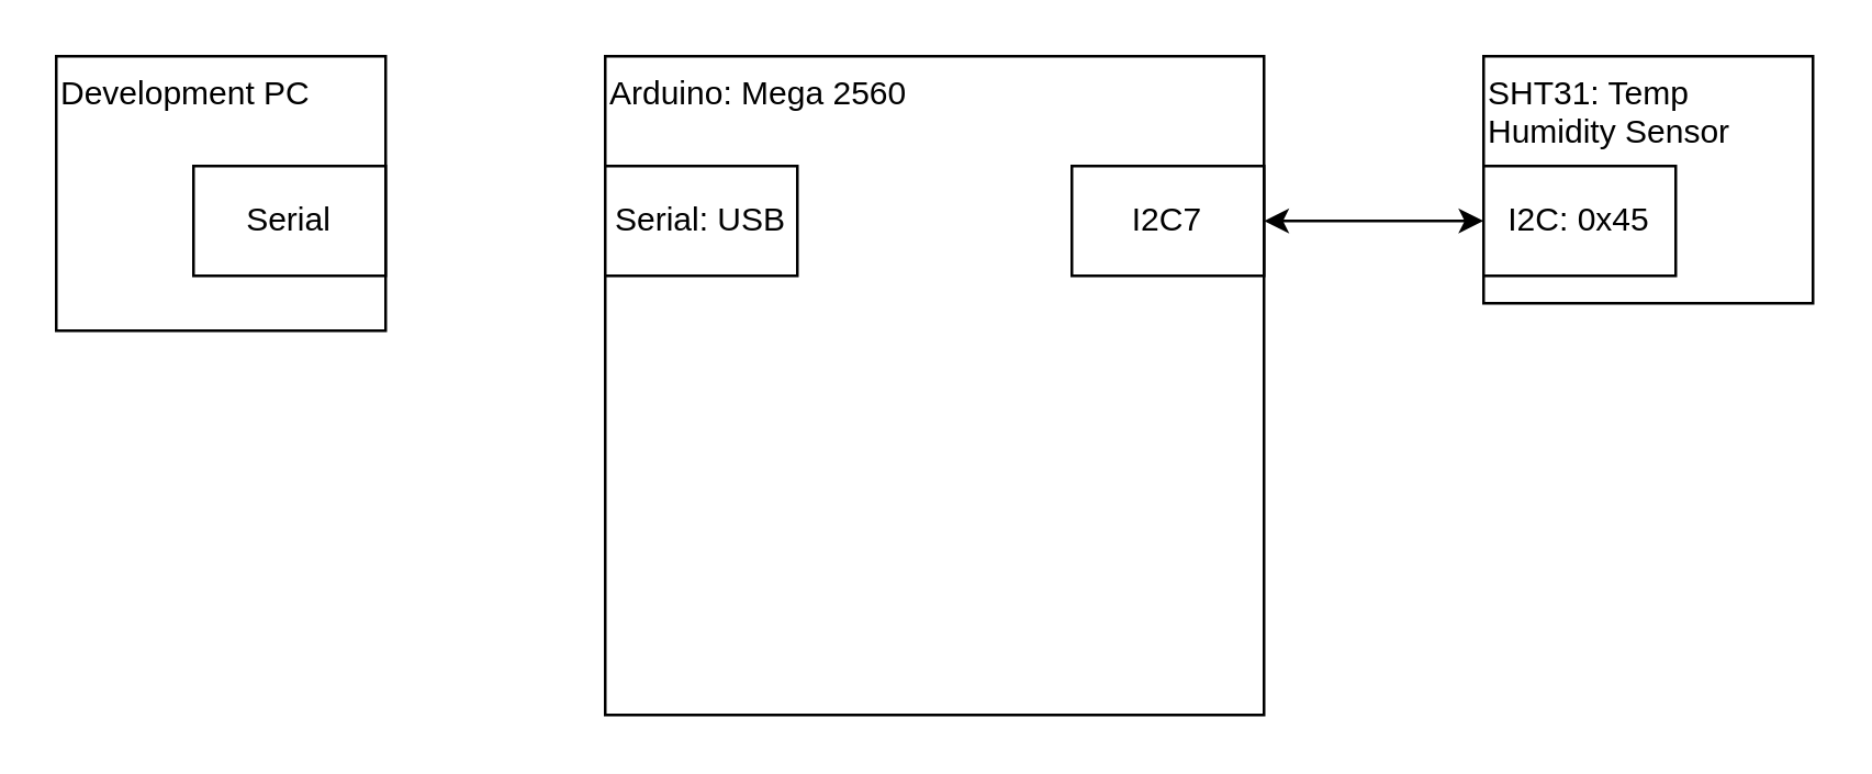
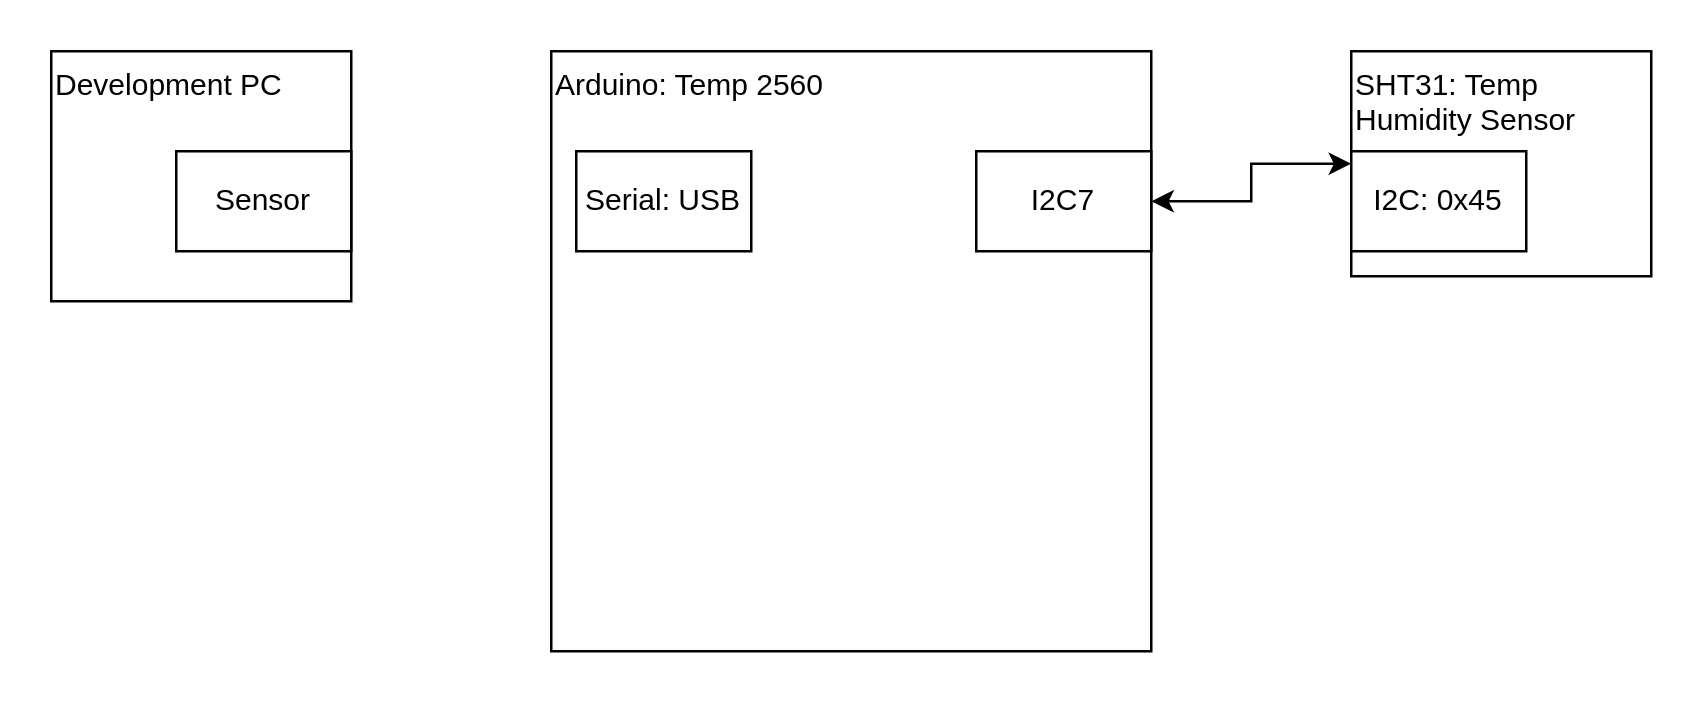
- <mxCell id="4" value="Arduino: Mega 2560" style="rounded=0;whiteSpace=wrap;html=1;align=left;verticalAlign=top;" vertex="1" parent="1"><mxGeometry x="220" y="20" width="240" height="240" as="geometry" /></mxCell>
+ <mxCell id="4" value="Arduino: Temp 2560" style="rounded=0;whiteSpace=wrap;html=1;align=left;verticalAlign=top;" vertex="1" parent="1"><mxGeometry x="220" y="20" width="240" height="240" as="geometry" /></mxCell>
- <mxCell id="3" value="Serial" style="rounded=0;whiteSpace=wrap;html=1;" vertex="1" parent="1"><mxGeometry x="70" y="60" width="70" height="40" as="geometry" /></mxCell>
+ <mxCell id="3" value="Sensor" style="rounded=0;whiteSpace=wrap;html=1;" vertex="1" parent="1"><mxGeometry x="70" y="60" width="70" height="40" as="geometry" /></mxCell>
- <mxCell id="5" value="Serial: USB" style="rounded=0;whiteSpace=wrap;html=1;" vertex="1" parent="1"><mxGeometry x="220" y="60" width="70" height="40" as="geometry" /></mxCell>
+ <mxCell id="5" value="Serial: USB" style="rounded=0;whiteSpace=wrap;html=1;" vertex="1" parent="1"><mxGeometry x="230" y="60" width="70" height="40" as="geometry" /></mxCell>
- <mxCell id="8" style="edgeStyle=orthogonalEdgeStyle;rounded=0;orthogonalLoop=1;jettySize=auto;html=1;exitX=1;exitY=0.5;exitDx=0;exitDy=0;entryX=0;entryY=0.5;entryDx=0;entryDy=0;startArrow=classic;startFill=1;" edge="1" parent="1" source="9" target="7"><mxGeometry relative="1" as="geometry" /></mxCell>
+ <mxCell id="8" style="edgeStyle=orthogonalEdgeStyle;rounded=0;orthogonalLoop=1;jettySize=auto;html=1;exitX=1;exitY=0.5;exitDx=0;exitDy=0;startArrow=classic;startFill=1;" edge="1" parent="1" source="9" target="6"><mxGeometry relative="1" as="geometry" /></mxCell>
